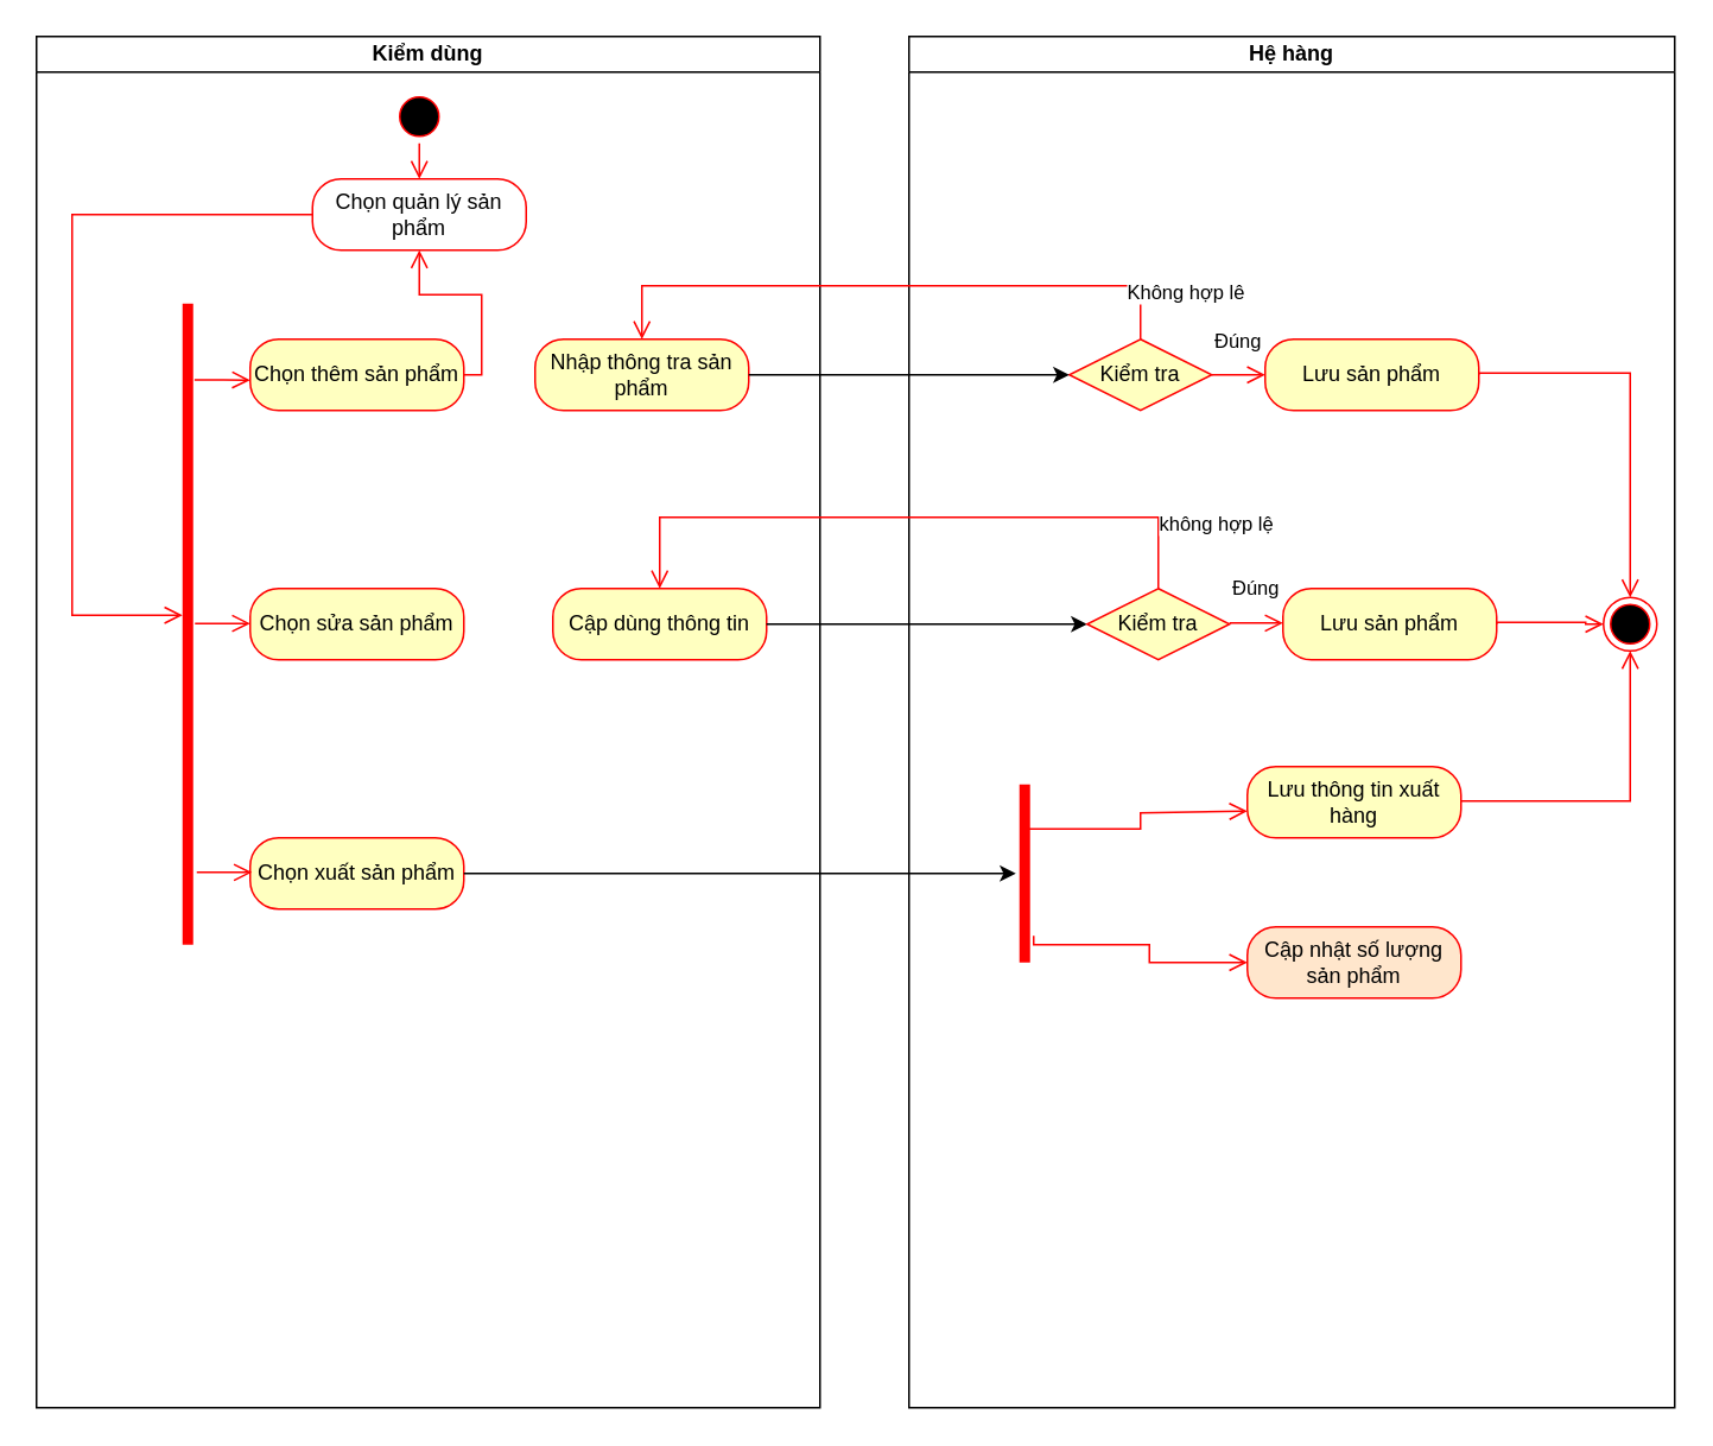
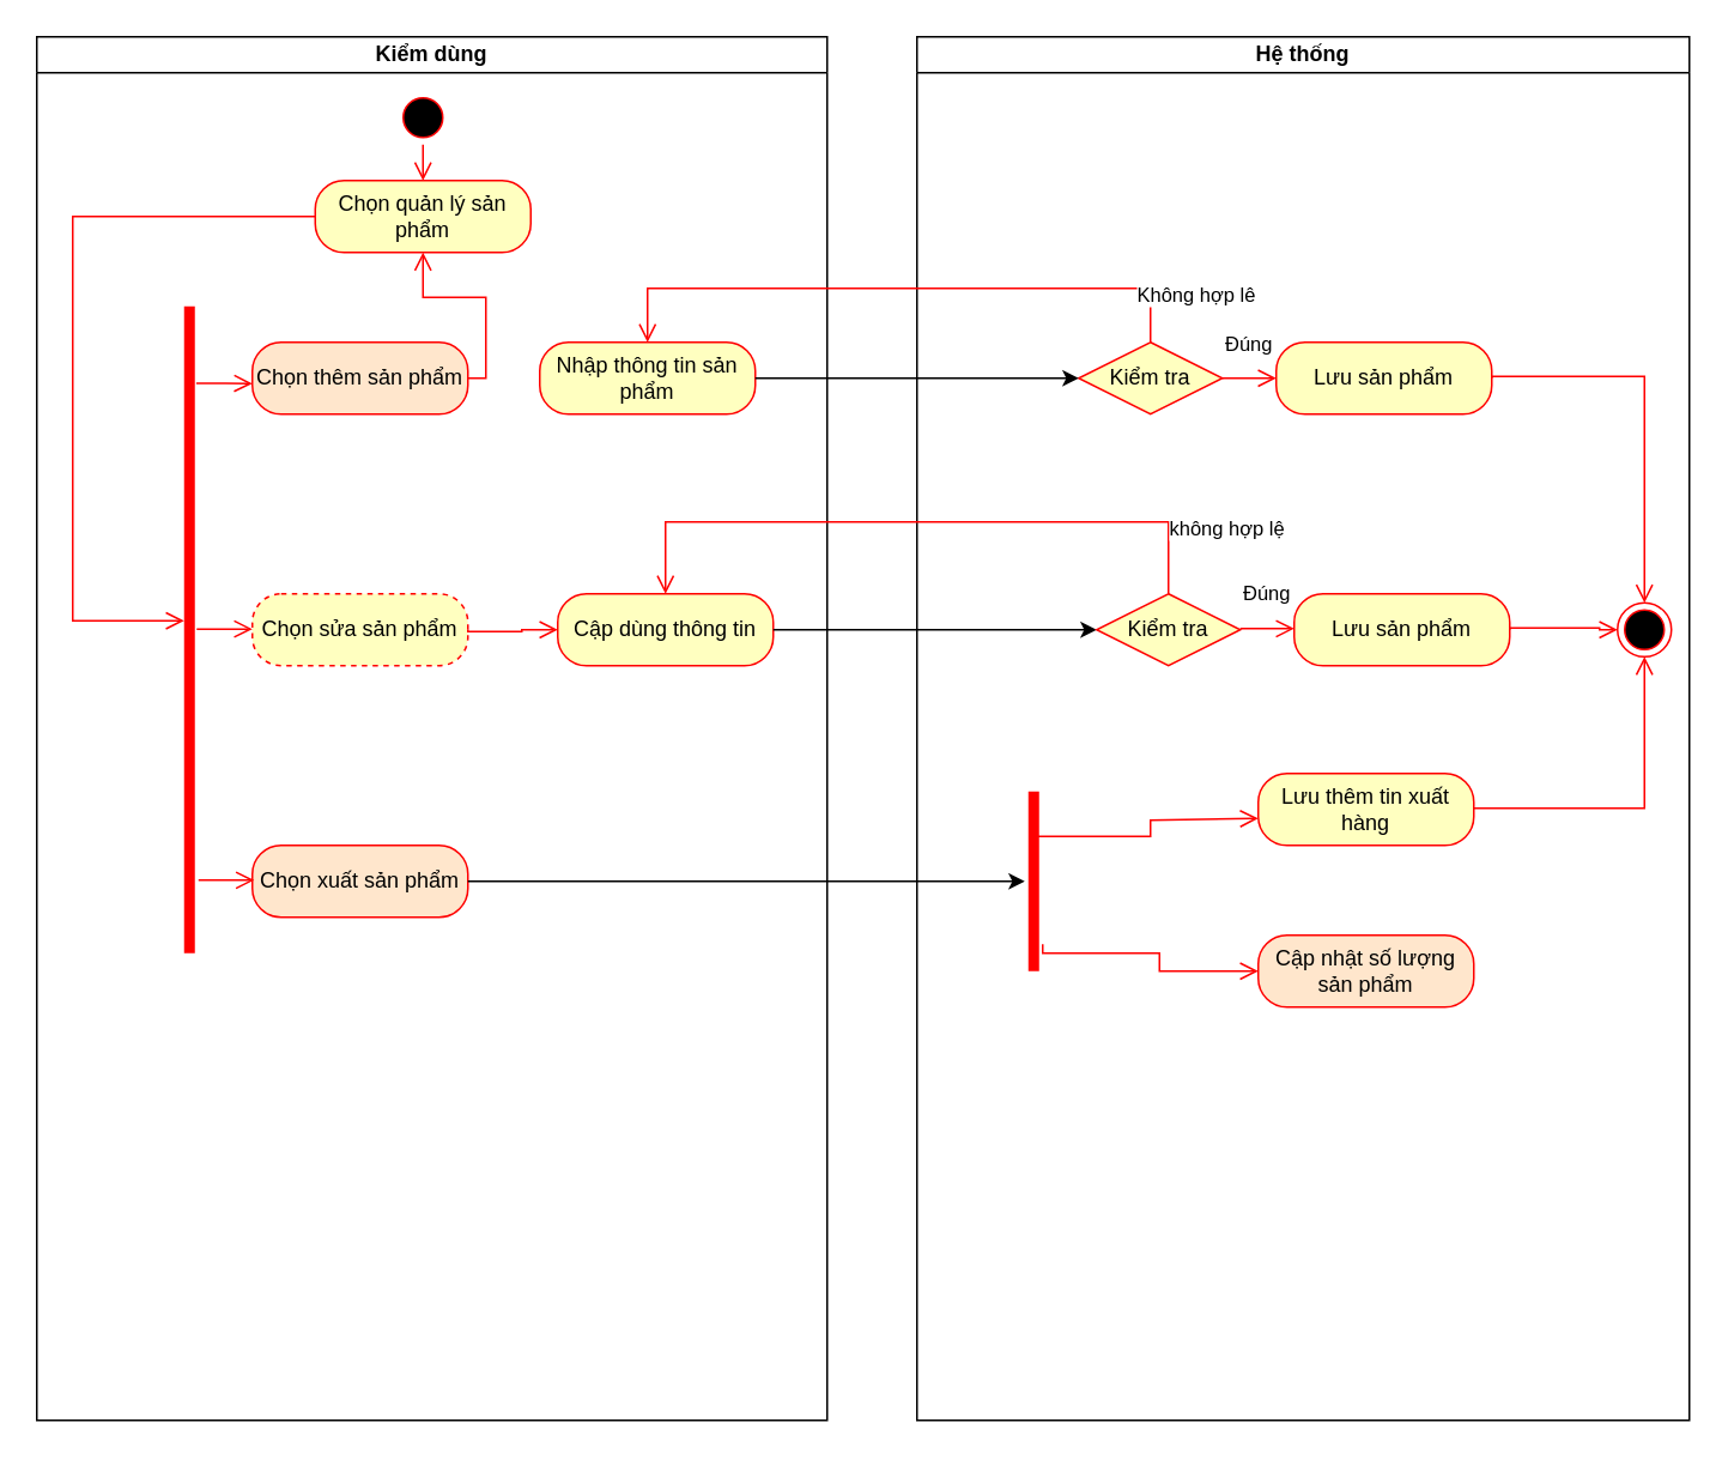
- <mxCell id="18" value="Hệ hàng" style="swimlane;startSize=20;whiteSpace=wrap;html=1;" vertex="1" parent="1"><mxGeometry x="510" y="20" width="430" height="770" as="geometry"><mxRectangle x="400" y="80" width="90" height="30" as="alternateBounds" /></mxGeometry></mxCell>
+ <mxCell id="18" value="Hệ thống" style="swimlane;startSize=20;whiteSpace=wrap;html=1;" vertex="1" parent="1"><mxGeometry x="510" y="20" width="430" height="770" as="geometry"><mxRectangle x="400" y="80" width="90" height="30" as="alternateBounds" /></mxGeometry></mxCell>
- <mxCell id="5" value="Chọn quản lý sản phẩm" style="rounded=1;whiteSpace=wrap;html=1;arcSize=40;fontColor=#000000;fillColor=#ffffff;strokeColor=#ff0000;" vertex="1" parent="2"><mxGeometry x="155" y="80" width="120" height="40" as="geometry" /></mxCell>
+ <mxCell id="5" value="Chọn quản lý sản phẩm" style="rounded=1;whiteSpace=wrap;html=1;arcSize=40;fontColor=#000000;fillColor=#ffffc0;strokeColor=#ff0000;" vertex="1" parent="2"><mxGeometry x="155" y="80" width="120" height="40" as="geometry" /></mxCell>
- <mxCell id="8" value="Chọn thêm sản phẩm" style="rounded=1;whiteSpace=wrap;html=1;arcSize=40;fontColor=#000000;fillColor=#ffffc0;strokeColor=#ff0000;" vertex="1" parent="2"><mxGeometry x="120" y="170" width="120" height="40" as="geometry" /></mxCell>
+ <mxCell id="8" value="Chọn thêm sản phẩm" style="rounded=1;whiteSpace=wrap;html=1;arcSize=40;fontColor=#000000;fillColor=#ffe6cc;strokeColor=#ff0000;" vertex="1" parent="2"><mxGeometry x="120" y="170" width="120" height="40" as="geometry" /></mxCell>
- <mxCell id="14" value="Nhập thông tra sản phẩm" style="rounded=1;whiteSpace=wrap;html=1;arcSize=40;fontColor=#000000;fillColor=#ffffc0;strokeColor=#ff0000;" vertex="1" parent="2"><mxGeometry x="280" y="170" width="120" height="40" as="geometry" /></mxCell>
+ <mxCell id="14" value="Nhập thông tin sản phẩm" style="rounded=1;whiteSpace=wrap;html=1;arcSize=40;fontColor=#000000;fillColor=#ffffc0;strokeColor=#ff0000;" vertex="1" parent="2"><mxGeometry x="280" y="170" width="120" height="40" as="geometry" /></mxCell>
- <mxCell id="9" value="Chọn sửa sản phẩm" style="rounded=1;whiteSpace=wrap;html=1;arcSize=40;fontColor=#000000;fillColor=#ffffc0;strokeColor=#ff0000;" vertex="1" parent="2"><mxGeometry x="120" y="310" width="120" height="40" as="geometry" /></mxCell>
+ <mxCell id="9" value="Chọn sửa sản phẩm" style="rounded=1;whiteSpace=wrap;html=1;arcSize=40;fontColor=#000000;fillColor=#ffffc0;strokeColor=#ff0000;dashed=1;" vertex="1" parent="2"><mxGeometry x="120" y="310" width="120" height="40" as="geometry" /></mxCell>
+ <mxCell id="16" value="" style="edgeStyle=orthogonalEdgeStyle;html=1;verticalAlign=bottom;endArrow=open;endSize=8;strokeColor=#ff0000;rounded=0;entryX=0;entryY=0.5;entryDx=0;entryDy=0;exitX=1;exitY=0.5;exitDx=0;exitDy=0;" edge="1" parent="2" source="9" target="17"><mxGeometry relative="1" as="geometry"><mxPoint x="140" y="343" as="targetPoint" /><mxPoint x="250" y="330" as="sourcePoint" /><Array as="points"><mxPoint x="270" y="331" /></Array></mxGeometry></mxCell>
- <mxCell id="28" value="Lưu thông tin xuất hàng" style="rounded=1;whiteSpace=wrap;html=1;arcSize=40;fontColor=#000000;fillColor=#ffffc0;strokeColor=#ff0000;" vertex="1" parent="18"><mxGeometry x="190" y="410" width="120" height="40" as="geometry" /></mxCell>
+ <mxCell id="28" value="Lưu thêm tin xuất hàng" style="rounded=1;whiteSpace=wrap;html=1;arcSize=40;fontColor=#000000;fillColor=#ffffc0;strokeColor=#ff0000;" vertex="1" parent="18"><mxGeometry x="190" y="410" width="120" height="40" as="geometry" /></mxCell>
- <mxCell id="10" value="Chọn xuất sản phẩm" style="rounded=1;whiteSpace=wrap;html=1;arcSize=40;fontColor=#000000;fillColor=#ffffc0;strokeColor=#ff0000;" vertex="1" parent="2"><mxGeometry x="120" y="450" width="120" height="40" as="geometry" /></mxCell>
+ <mxCell id="10" value="Chọn xuất sản phẩm" style="rounded=1;whiteSpace=wrap;html=1;arcSize=40;fontColor=#000000;fillColor=#ffe6cc;strokeColor=#ff0000;" vertex="1" parent="2"><mxGeometry x="120" y="450" width="120" height="40" as="geometry" /></mxCell>
